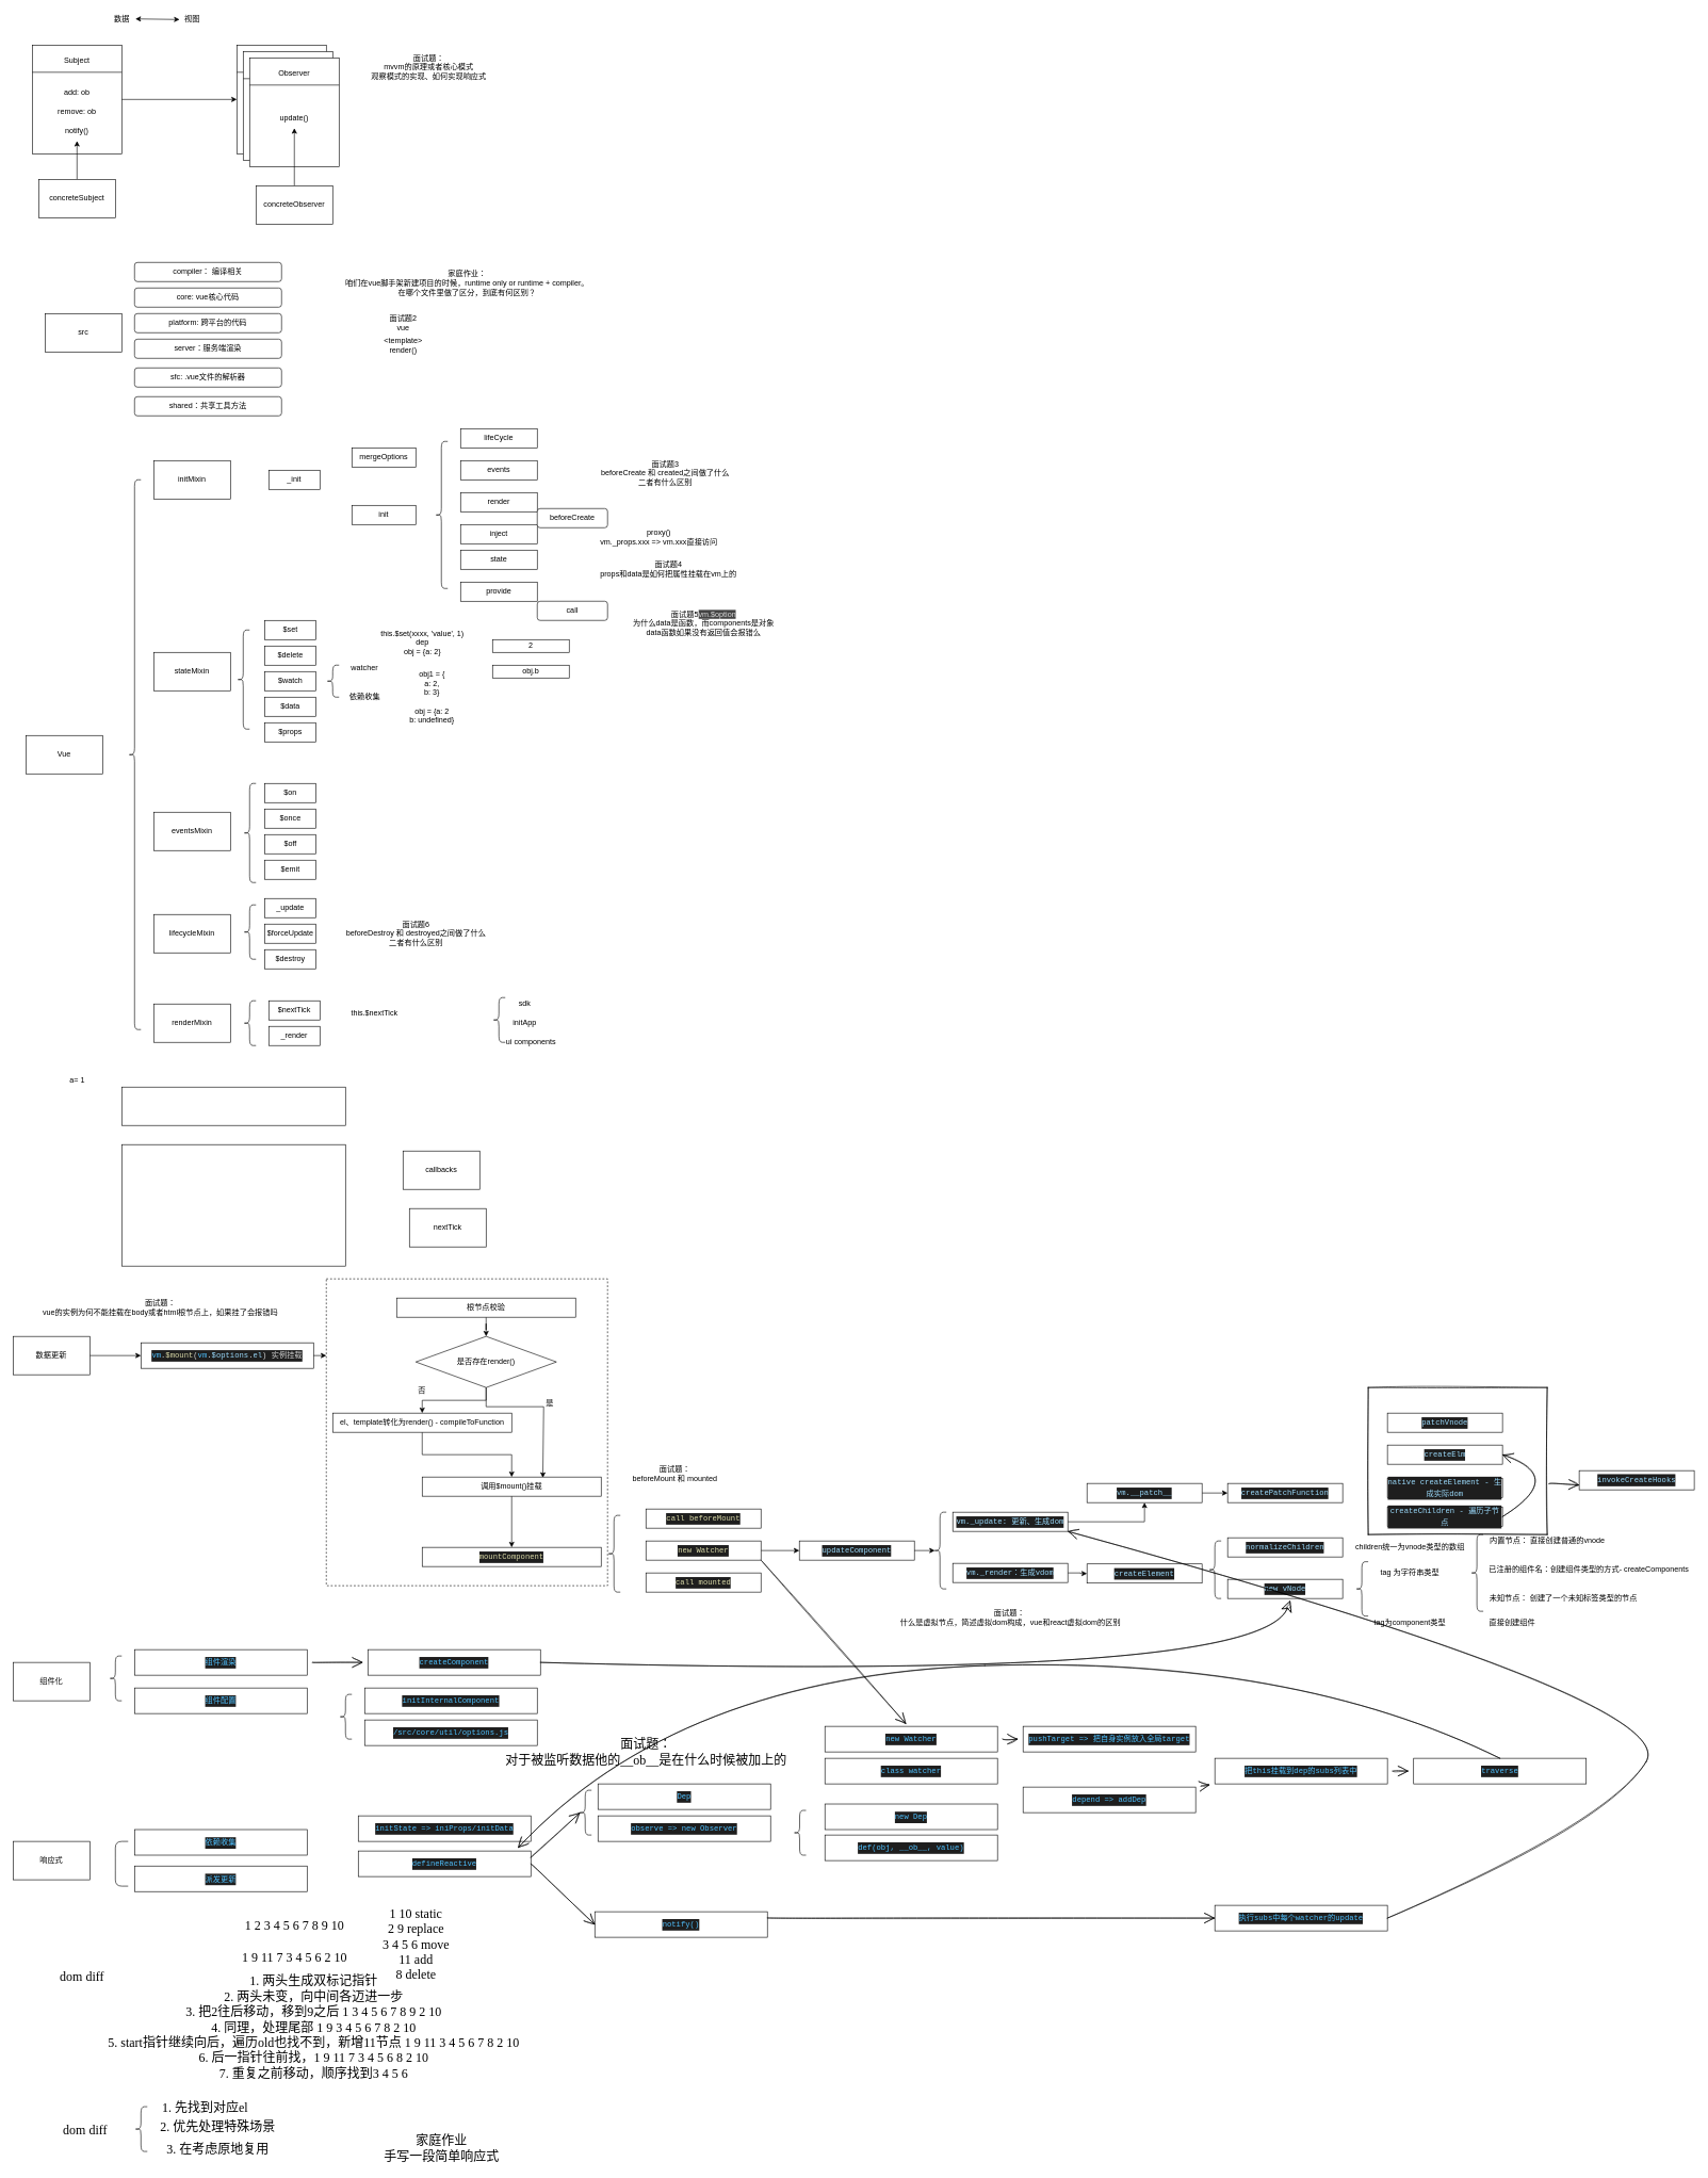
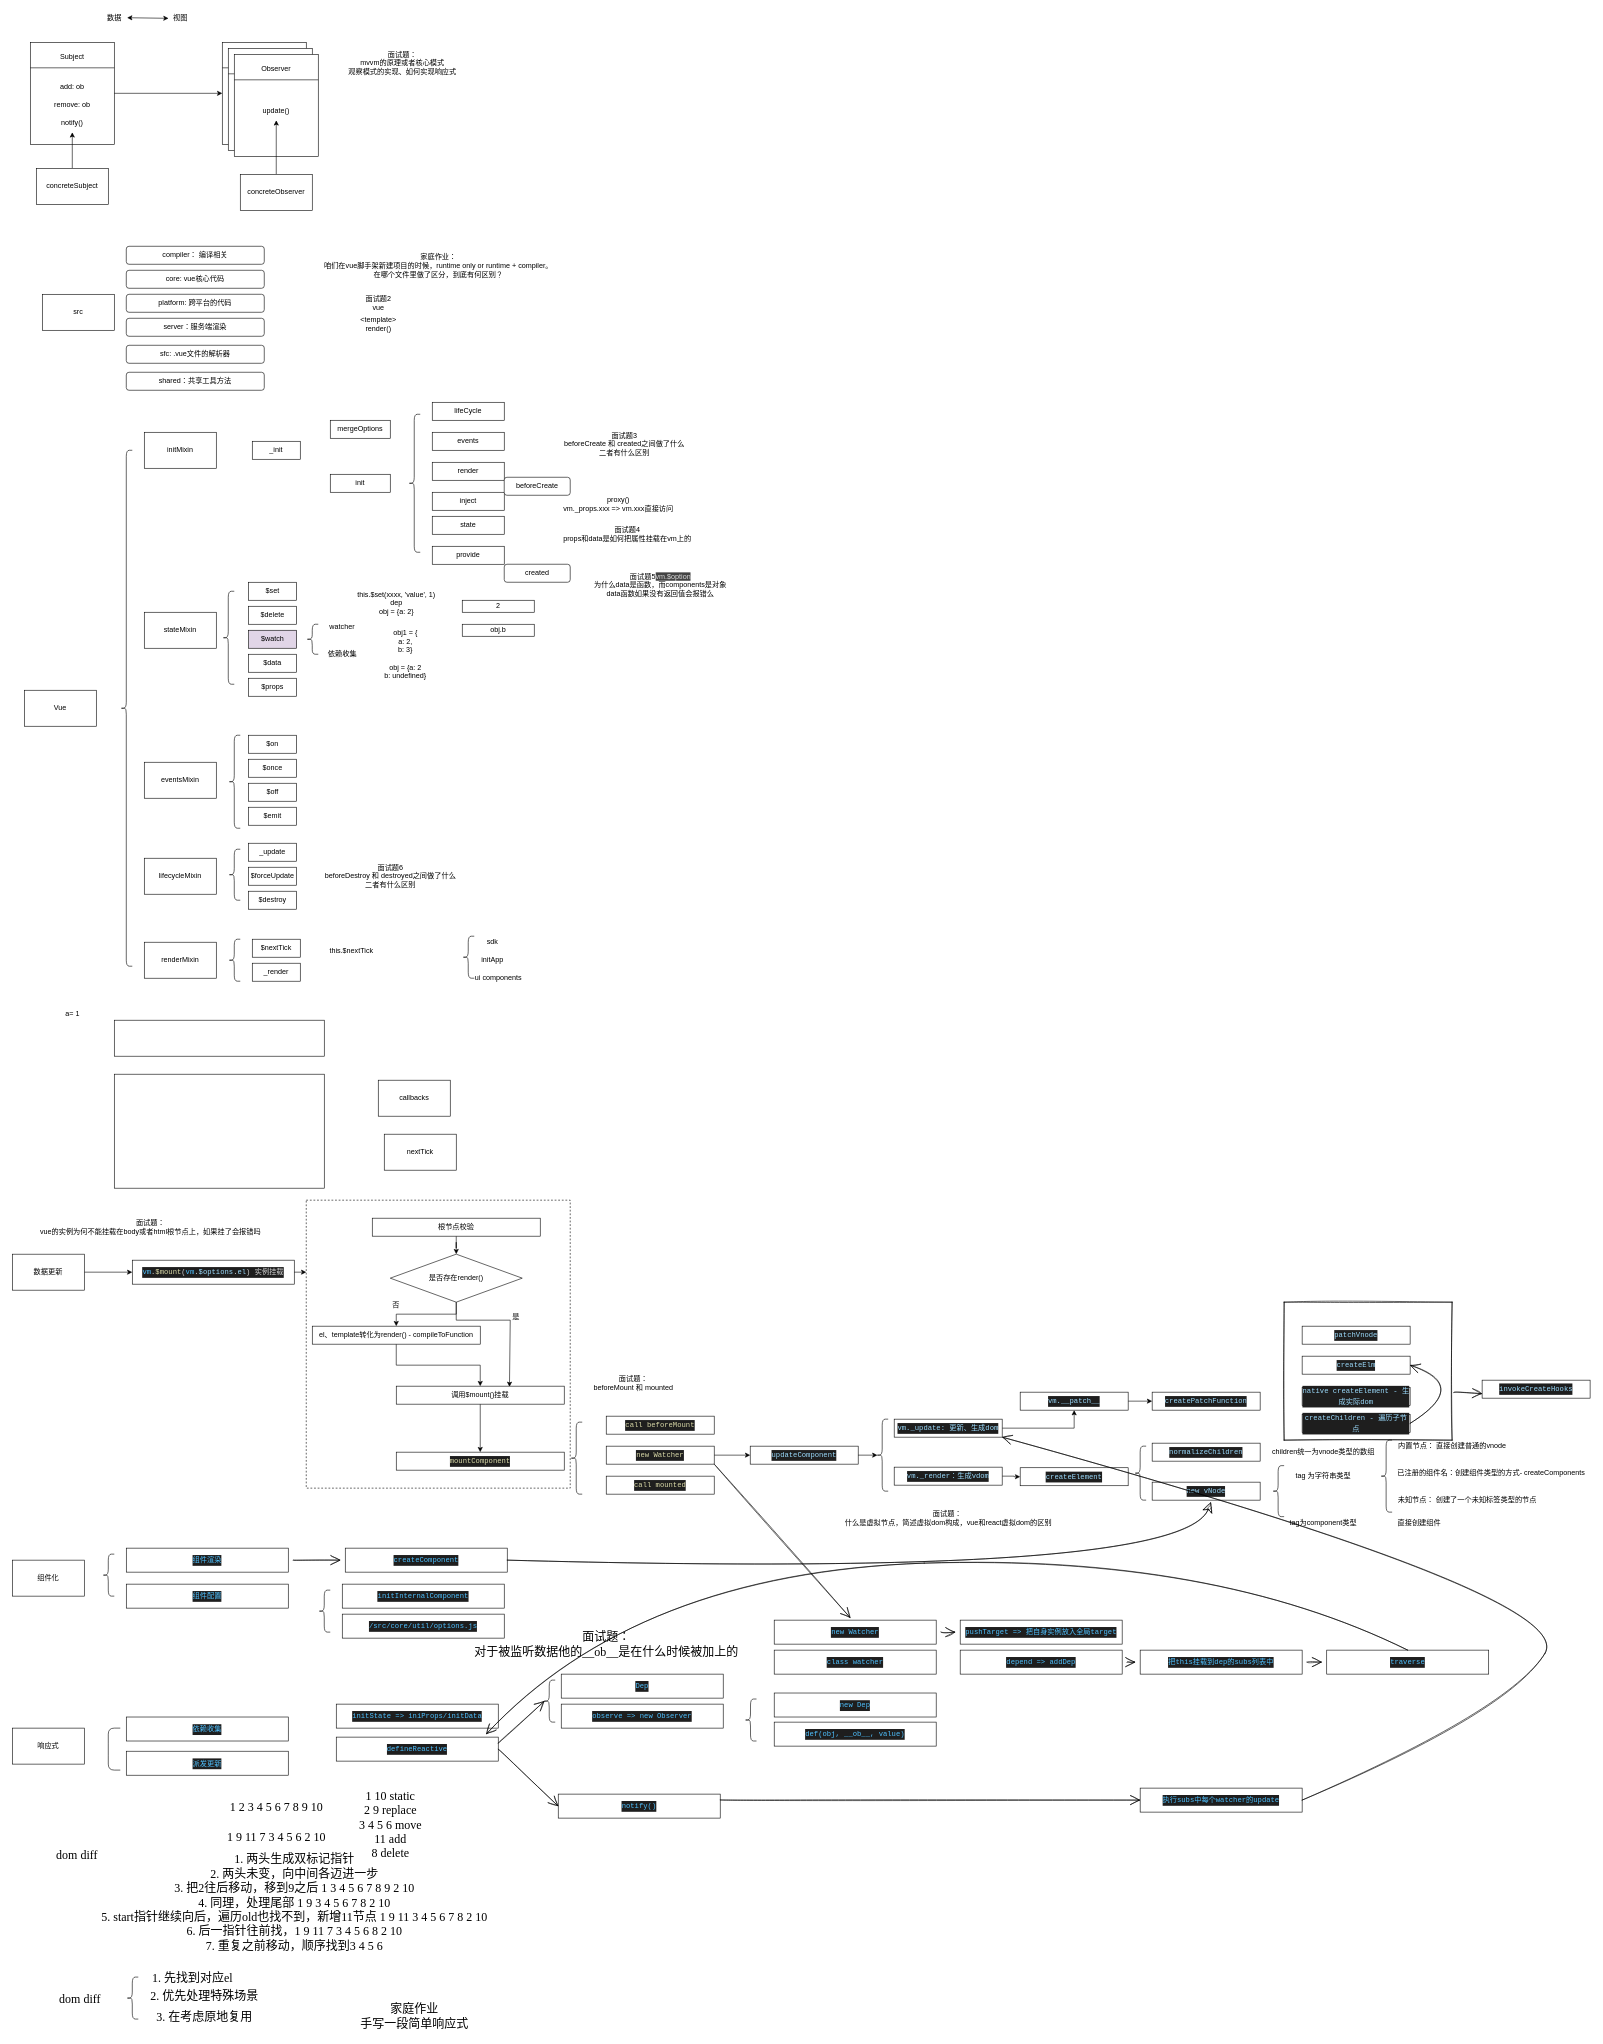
- <mxCell id="52" value="call" style="rounded=1;whiteSpace=wrap;html=1;" parent="1" vertex="1"><mxGeometry x="840" y="940" width="110" height="30" as="geometry" /></mxCell>
+ <mxCell id="52" value="created" style="rounded=1;whiteSpace=wrap;html=1;" parent="1" vertex="1"><mxGeometry x="840" y="940" width="110" height="30" as="geometry" /></mxCell>
- <mxCell id="60" value="$watch" style="rounded=0;whiteSpace=wrap;html=1;" parent="1" vertex="1"><mxGeometry x="414" y="1050" width="80" height="30" as="geometry" /></mxCell>
+ <mxCell id="60" value="$watch" style="rounded=0;whiteSpace=wrap;html=1;fillColor=#e1d5e7;" parent="1" vertex="1"><mxGeometry x="414" y="1050" width="80" height="30" as="geometry" /></mxCell>
- <mxCell id="182" value="&lt;div style=&quot;background-color: rgb(30 , 30 , 30) ; font-family: &amp;#34;menlo&amp;#34; , &amp;#34;monaco&amp;#34; , &amp;#34;courier new&amp;#34; , monospace ; line-height: 18px&quot;&gt;&lt;font color=&quot;#4fc1ff&quot;&gt;depend =&amp;gt; addDep&lt;/font&gt;&lt;/div&gt;" style="rounded=0;whiteSpace=wrap;html=1;" vertex="1" parent="1"><mxGeometry x="1600" y="2795" width="270" height="40" as="geometry" /></mxCell>
+ <mxCell id="182" value="&lt;div style=&quot;background-color: rgb(30 , 30 , 30) ; font-family: &amp;#34;menlo&amp;#34; , &amp;#34;monaco&amp;#34; , &amp;#34;courier new&amp;#34; , monospace ; line-height: 18px&quot;&gt;&lt;font color=&quot;#4fc1ff&quot;&gt;depend =&amp;gt; addDep&lt;/font&gt;&lt;/div&gt;" style="rounded=0;whiteSpace=wrap;html=1;" vertex="1" parent="1"><mxGeometry x="1600" y="2750" width="270" height="40" as="geometry" /></mxCell>
